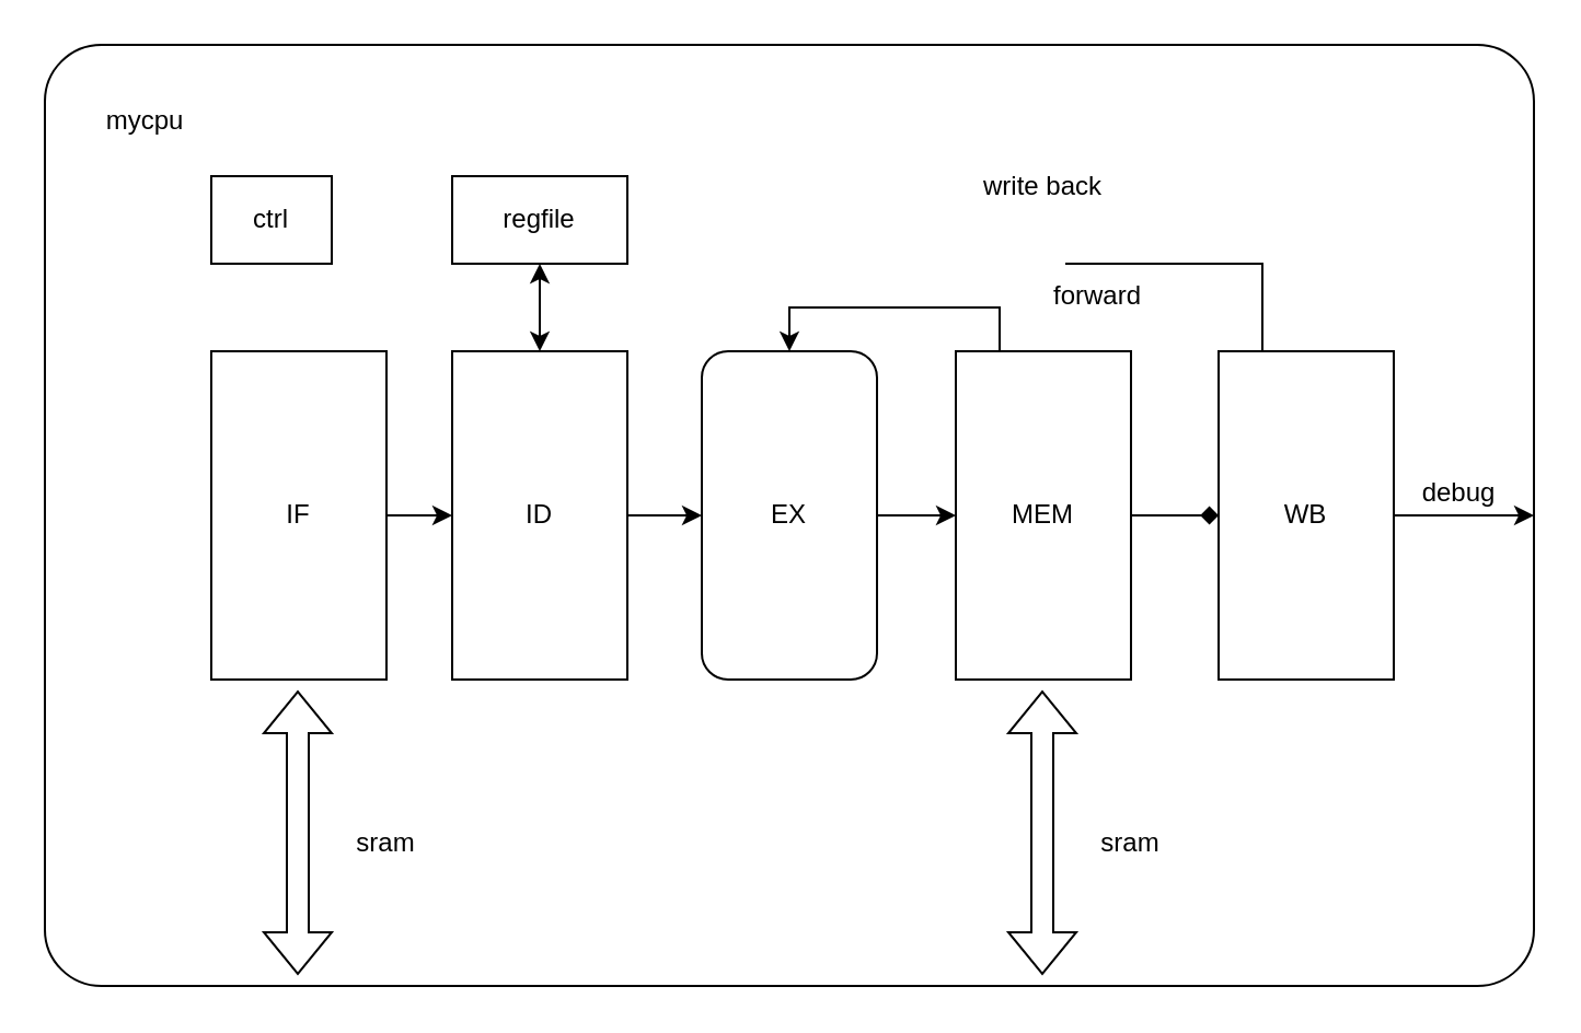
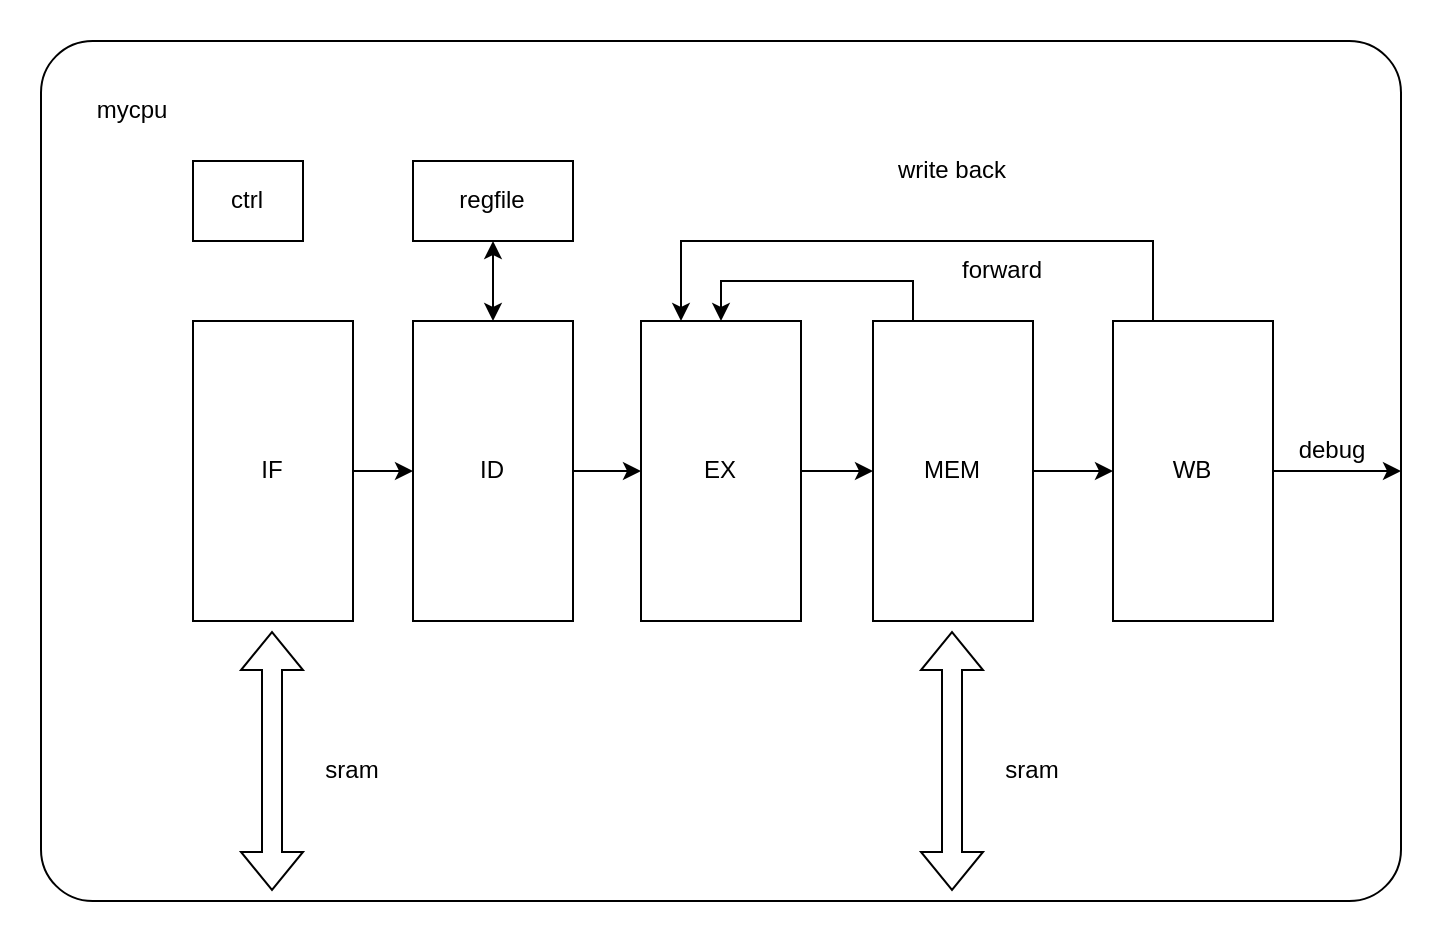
+ <mxCell id="12" style="edgeStyle=orthogonalEdgeStyle;rounded=0;orthogonalLoop=1;jettySize=auto;html=1;exitX=0.25;exitY=0;exitDx=0;exitDy=0;entryX=0.25;entryY=0;entryDx=0;entryDy=0;startArrow=none;" edge="1" parent="1" source="23" target="8"><mxGeometry relative="1" as="geometry"><Array as="points"><mxPoint x="340" y="120" /></Array></mxGeometry></mxCell>
- <mxCell id="8" value="EX" style="whiteSpace=wrap;html=1;rounded=1;" vertex="1" parent="1"><mxGeometry x="320" y="160" width="80" height="150" as="geometry" /></mxCell>
+ <mxCell id="8" value="EX" style="rounded=0;whiteSpace=wrap;html=1;" vertex="1" parent="1"><mxGeometry x="320" y="160" width="80" height="150" as="geometry" /></mxCell>
- <mxCell id="9" style="edgeStyle=orthogonalEdgeStyle;rounded=0;orthogonalLoop=1;jettySize=auto;html=1;exitX=1;exitY=0.5;exitDx=0;exitDy=0;entryX=0;entryY=0.5;entryDx=0;entryDy=0;endArrow=diamond;" edge="1" parent="1" source="11" target="13"><mxGeometry relative="1" as="geometry" /></mxCell>
+ <mxCell id="9" style="edgeStyle=orthogonalEdgeStyle;rounded=0;orthogonalLoop=1;jettySize=auto;html=1;exitX=1;exitY=0.5;exitDx=0;exitDy=0;entryX=0;entryY=0.5;entryDx=0;entryDy=0;" edge="1" parent="1" source="11" target="13"><mxGeometry relative="1" as="geometry" /></mxCell>
